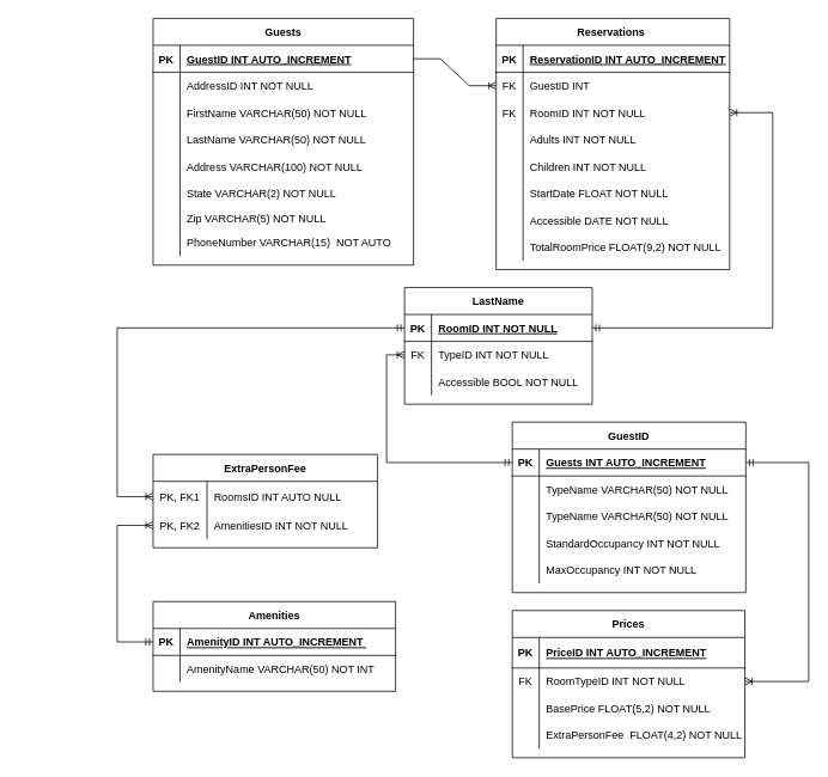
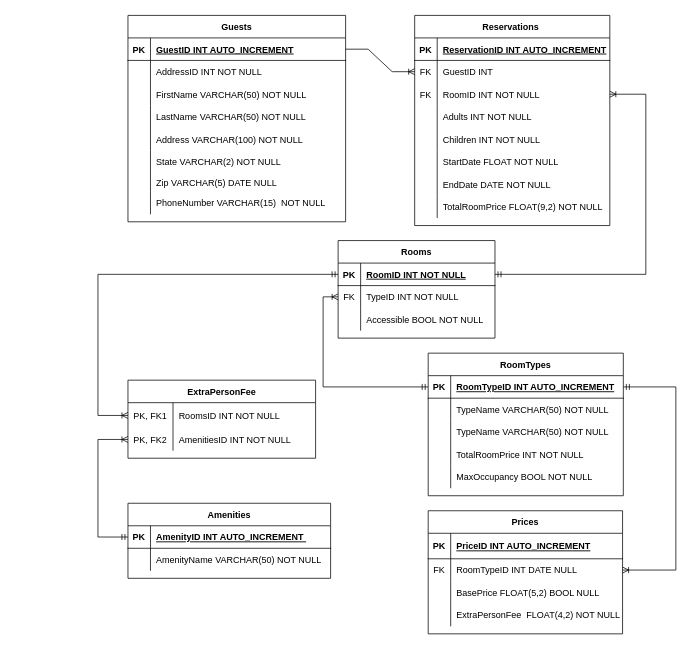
- <mxCell id="23" value="Zip VARCHAR(5) NOT NULL" style="shape=partialRectangle;connectable=0;fillColor=none;top=0;left=0;bottom=0;right=0;align=left;spacingLeft=6;overflow=hidden;" parent="21" vertex="1"><mxGeometry x="30" width="260" height="25" as="geometry"><mxRectangle width="260" height="25" as="alternateBounds" /></mxGeometry></mxCell>
+ <mxCell id="23" value="Zip VARCHAR(5) DATE NULL" style="shape=partialRectangle;connectable=0;fillColor=none;top=0;left=0;bottom=0;right=0;align=left;spacingLeft=6;overflow=hidden;" parent="21" vertex="1"><mxGeometry x="30" width="260" height="25" as="geometry"><mxRectangle width="260" height="25" as="alternateBounds" /></mxGeometry></mxCell>
- <mxCell id="48" value="Accessible DATE NOT NULL " style="shape=partialRectangle;connectable=0;fillColor=none;top=0;left=0;bottom=0;right=0;align=left;spacingLeft=6;overflow=hidden;" parent="46" vertex="1"><mxGeometry x="30" width="230" height="30" as="geometry"><mxRectangle width="230" height="30" as="alternateBounds" /></mxGeometry></mxCell>
+ <mxCell id="48" value="EndDate DATE NOT NULL " style="shape=partialRectangle;connectable=0;fillColor=none;top=0;left=0;bottom=0;right=0;align=left;spacingLeft=6;overflow=hidden;" parent="46" vertex="1"><mxGeometry x="30" width="230" height="30" as="geometry"><mxRectangle width="230" height="30" as="alternateBounds" /></mxGeometry></mxCell>
- <mxCell id="26" value="PhoneNumber VARCHAR(15)  NOT AUTO" style="shape=partialRectangle;connectable=0;fillColor=none;top=0;left=0;bottom=0;right=0;align=left;spacingLeft=6;overflow=hidden;" parent="24" vertex="1"><mxGeometry x="30" width="260" height="30" as="geometry"><mxRectangle width="260" height="30" as="alternateBounds" /></mxGeometry></mxCell>
+ <mxCell id="26" value="PhoneNumber VARCHAR(15)  NOT NULL" style="shape=partialRectangle;connectable=0;fillColor=none;top=0;left=0;bottom=0;right=0;align=left;spacingLeft=6;overflow=hidden;" parent="24" vertex="1"><mxGeometry x="30" width="260" height="30" as="geometry"><mxRectangle width="260" height="30" as="alternateBounds" /></mxGeometry></mxCell>
- <mxCell id="53" value="LastName" style="shape=table;startSize=30;container=1;collapsible=1;childLayout=tableLayout;fixedRows=1;rowLines=0;fontStyle=1;align=center;resizeLast=1;" parent="1" vertex="1"><mxGeometry x="450" y="320" width="209" height="130" as="geometry" /></mxCell>
+ <mxCell id="53" value="Rooms" style="shape=table;startSize=30;container=1;collapsible=1;childLayout=tableLayout;fixedRows=1;rowLines=0;fontStyle=1;align=center;resizeLast=1;" parent="1" vertex="1"><mxGeometry x="450" y="320" width="209" height="130" as="geometry" /></mxCell>
- <mxCell id="63" value="GuestID" style="shape=table;startSize=30;container=1;collapsible=1;childLayout=tableLayout;fixedRows=1;rowLines=0;fontStyle=1;align=center;resizeLast=1;" parent="1" vertex="1"><mxGeometry x="570" y="470" width="260" height="190" as="geometry" /></mxCell>
+ <mxCell id="63" value="RoomTypes" style="shape=table;startSize=30;container=1;collapsible=1;childLayout=tableLayout;fixedRows=1;rowLines=0;fontStyle=1;align=center;resizeLast=1;" parent="1" vertex="1"><mxGeometry x="570" y="470" width="260" height="190" as="geometry" /></mxCell>
- <mxCell id="66" value="Guests INT AUTO_INCREMENT" style="shape=partialRectangle;connectable=0;fillColor=none;top=0;left=0;bottom=0;right=0;align=left;spacingLeft=6;fontStyle=5;overflow=hidden;" parent="64" vertex="1"><mxGeometry x="30" width="230" height="30" as="geometry"><mxRectangle width="230" height="30" as="alternateBounds" /></mxGeometry></mxCell>
+ <mxCell id="66" value="RoomTypeID INT AUTO_INCREMENT" style="shape=partialRectangle;connectable=0;fillColor=none;top=0;left=0;bottom=0;right=0;align=left;spacingLeft=6;fontStyle=5;overflow=hidden;" parent="64" vertex="1"><mxGeometry x="30" width="230" height="30" as="geometry"><mxRectangle width="230" height="30" as="alternateBounds" /></mxGeometry></mxCell>
- <mxCell id="96" value="RoomsID INT AUTO NULL" style="shape=partialRectangle;connectable=0;fillColor=none;top=0;left=0;bottom=0;right=0;align=left;spacingLeft=6;overflow=hidden;" parent="94" vertex="1"><mxGeometry x="60" width="190" height="34" as="geometry"><mxRectangle width="190" height="34" as="alternateBounds" /></mxGeometry></mxCell>
+ <mxCell id="96" value="RoomsID INT NOT NULL" style="shape=partialRectangle;connectable=0;fillColor=none;top=0;left=0;bottom=0;right=0;align=left;spacingLeft=6;overflow=hidden;" parent="94" vertex="1"><mxGeometry x="60" width="190" height="34" as="geometry"><mxRectangle width="190" height="34" as="alternateBounds" /></mxGeometry></mxCell>
- <mxCell id="75" value="StandardOccupancy INT NOT NULL" style="shape=partialRectangle;connectable=0;fillColor=none;top=0;left=0;bottom=0;right=0;align=left;spacingLeft=6;overflow=hidden;" parent="73" vertex="1"><mxGeometry x="30" width="230" height="30" as="geometry"><mxRectangle width="230" height="30" as="alternateBounds" /></mxGeometry></mxCell>
+ <mxCell id="75" value="TotalRoomPrice INT NOT NULL" style="shape=partialRectangle;connectable=0;fillColor=none;top=0;left=0;bottom=0;right=0;align=left;spacingLeft=6;overflow=hidden;" parent="73" vertex="1"><mxGeometry x="30" width="230" height="30" as="geometry"><mxRectangle width="230" height="30" as="alternateBounds" /></mxGeometry></mxCell>
- <mxCell id="78" value="MaxOccupancy INT NOT NULL" style="shape=partialRectangle;connectable=0;fillColor=none;top=0;left=0;bottom=0;right=0;align=left;spacingLeft=6;overflow=hidden;" parent="76" vertex="1"><mxGeometry x="30" width="230" height="30" as="geometry"><mxRectangle width="230" height="30" as="alternateBounds" /></mxGeometry></mxCell>
+ <mxCell id="78" value="MaxOccupancy BOOL NOT NULL" style="shape=partialRectangle;connectable=0;fillColor=none;top=0;left=0;bottom=0;right=0;align=left;spacingLeft=6;overflow=hidden;" parent="76" vertex="1"><mxGeometry x="30" width="230" height="30" as="geometry"><mxRectangle width="230" height="30" as="alternateBounds" /></mxGeometry></mxCell>
- <mxCell id="107" value="AmenityName VARCHAR(50) NOT INT" style="shape=partialRectangle;connectable=0;fillColor=none;top=0;left=0;bottom=0;right=0;align=left;spacingLeft=6;overflow=hidden;" parent="105" vertex="1"><mxGeometry x="30" width="240" height="30" as="geometry"><mxRectangle width="240" height="30" as="alternateBounds" /></mxGeometry></mxCell>
+ <mxCell id="107" value="AmenityName VARCHAR(50) NOT NULL" style="shape=partialRectangle;connectable=0;fillColor=none;top=0;left=0;bottom=0;right=0;align=left;spacingLeft=6;overflow=hidden;" parent="105" vertex="1"><mxGeometry x="30" width="240" height="30" as="geometry"><mxRectangle width="240" height="30" as="alternateBounds" /></mxGeometry></mxCell>
- <mxCell id="86" value="RoomTypeID INT NOT NULL" style="shape=partialRectangle;connectable=0;fillColor=none;top=0;left=0;bottom=0;right=0;align=left;spacingLeft=6;overflow=hidden;" parent="84" vertex="1"><mxGeometry x="30" width="229" height="30" as="geometry"><mxRectangle width="229" height="30" as="alternateBounds" /></mxGeometry></mxCell>
+ <mxCell id="86" value="RoomTypeID INT DATE NULL" style="shape=partialRectangle;connectable=0;fillColor=none;top=0;left=0;bottom=0;right=0;align=left;spacingLeft=6;overflow=hidden;" parent="84" vertex="1"><mxGeometry x="30" width="229" height="30" as="geometry"><mxRectangle width="229" height="30" as="alternateBounds" /></mxGeometry></mxCell>
- <mxCell id="89" value="BasePrice FLOAT(5,2) NOT NULL" style="shape=partialRectangle;connectable=0;fillColor=none;top=0;left=0;bottom=0;right=0;align=left;spacingLeft=6;overflow=hidden;" parent="87" vertex="1"><mxGeometry x="30" width="229" height="30" as="geometry"><mxRectangle width="229" height="30" as="alternateBounds" /></mxGeometry></mxCell>
+ <mxCell id="89" value="BasePrice FLOAT(5,2) BOOL NULL" style="shape=partialRectangle;connectable=0;fillColor=none;top=0;left=0;bottom=0;right=0;align=left;spacingLeft=6;overflow=hidden;" parent="87" vertex="1"><mxGeometry x="30" width="229" height="30" as="geometry"><mxRectangle width="229" height="30" as="alternateBounds" /></mxGeometry></mxCell>
